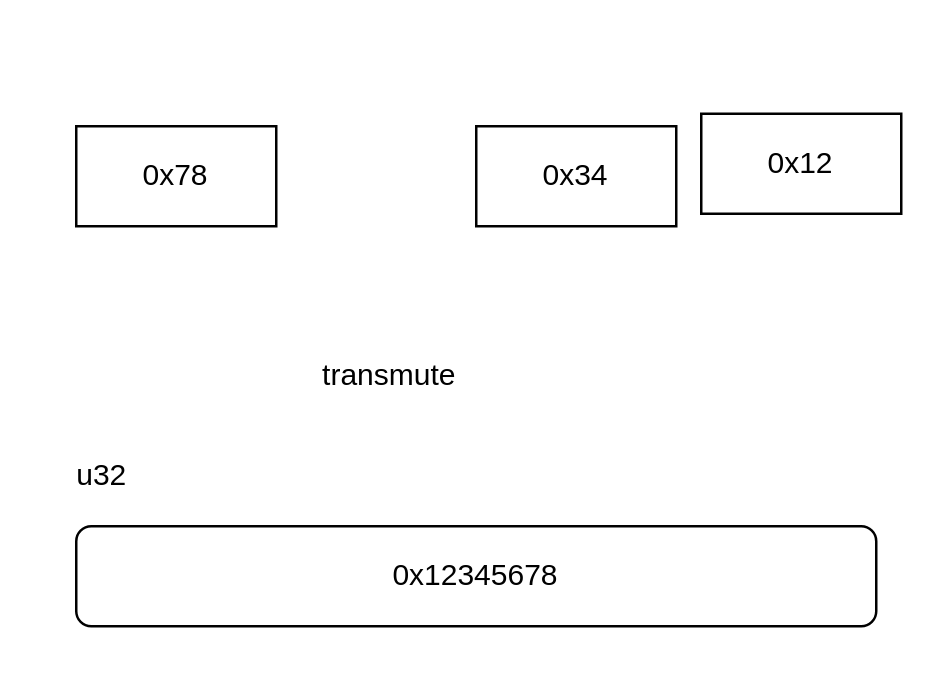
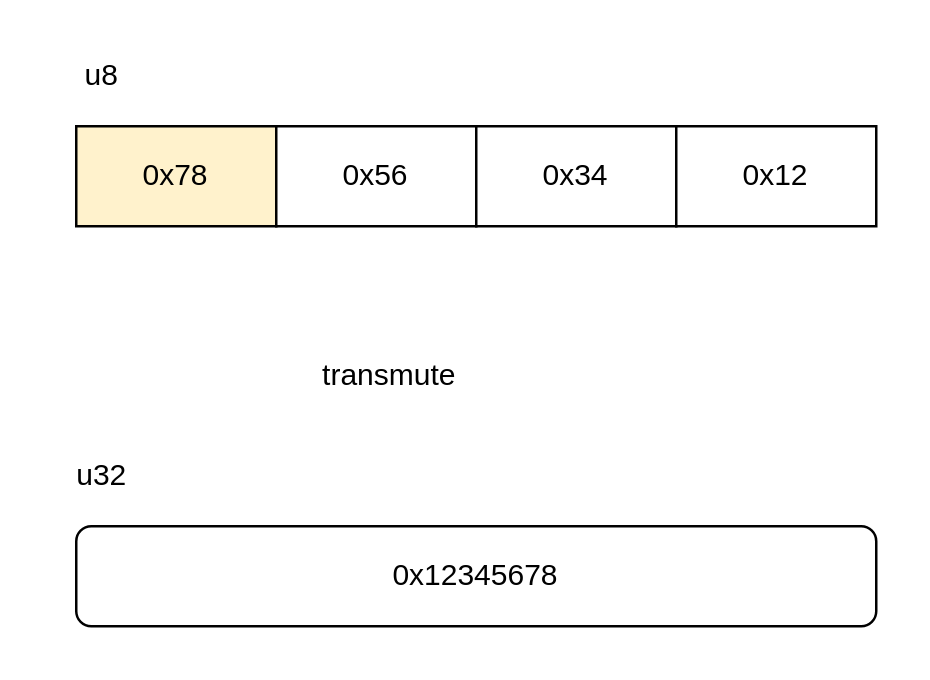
+ <mxCell id="6" value="u8" style="text;html=1;align=center;verticalAlign=middle;resizable=0;points=[];autosize=1;strokeColor=none;fillColor=none;fontColor=#000000;" parent="1" vertex="1"><mxGeometry x="25" y="20" width="30" height="20" as="geometry" /></mxCell>
- <mxCell id="5" value="0x12" style="rounded=0;whiteSpace=wrap;html=1;" parent="1" vertex="1"><mxGeometry x="280" y="45" width="80" height="40" as="geometry" /></mxCell>
+ <mxCell id="5" value="0x12" style="rounded=0;whiteSpace=wrap;html=1;" parent="1" vertex="1"><mxGeometry x="270" y="50" width="80" height="40" as="geometry" /></mxCell>
- <mxCell id="2" value="0x78" style="rounded=0;whiteSpace=wrap;html=1;" parent="1" vertex="1"><mxGeometry x="30" y="50" width="80" height="40" as="geometry" /></mxCell>
+ <mxCell id="2" value="0x78" style="rounded=0;whiteSpace=wrap;html=1;fillColor=#fff2cc;" parent="1" vertex="1"><mxGeometry x="30" y="50" width="80" height="40" as="geometry" /></mxCell>
+ <mxCell id="3" value="0x56" style="rounded=0;whiteSpace=wrap;html=1;" parent="1" vertex="1"><mxGeometry x="110" y="50" width="80" height="40" as="geometry" /></mxCell>
